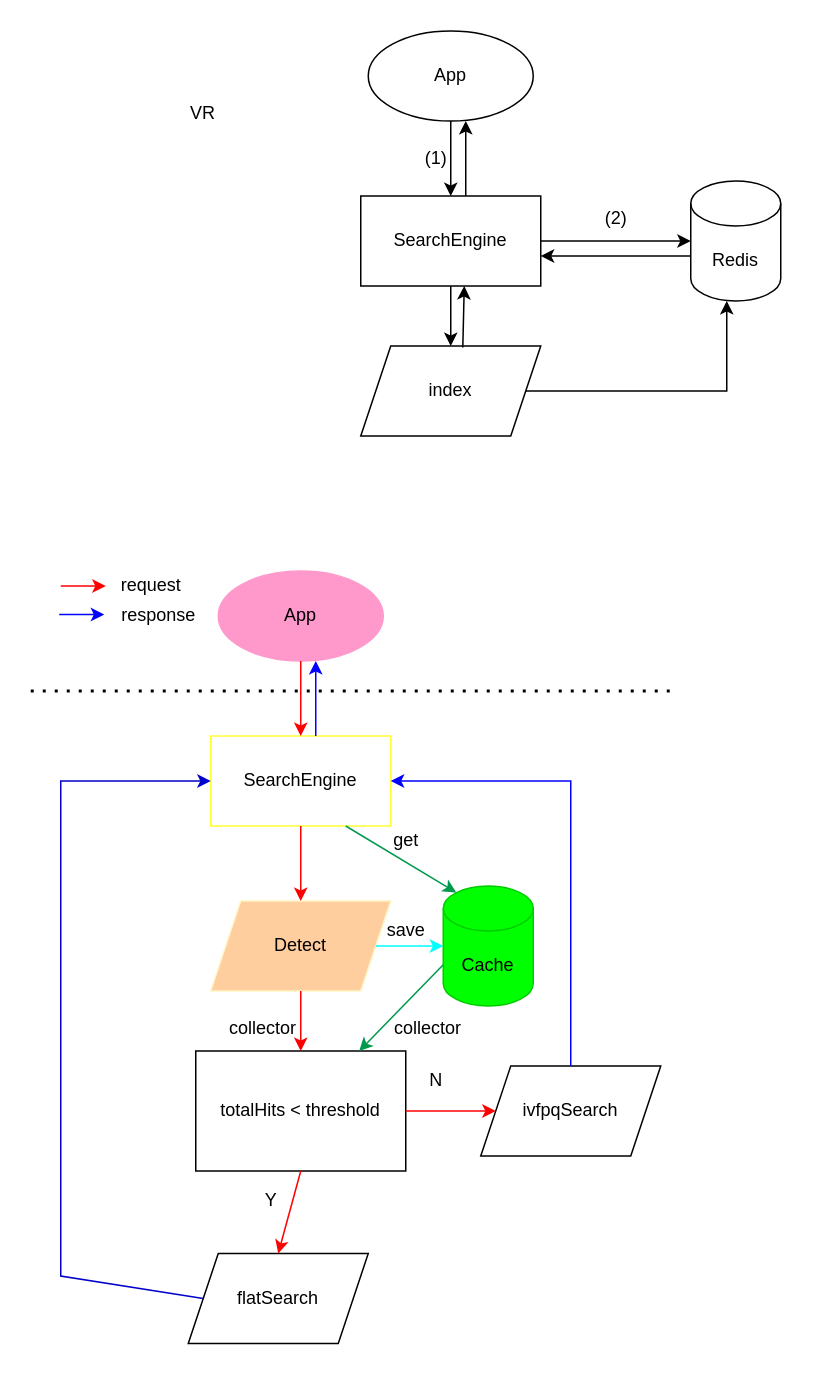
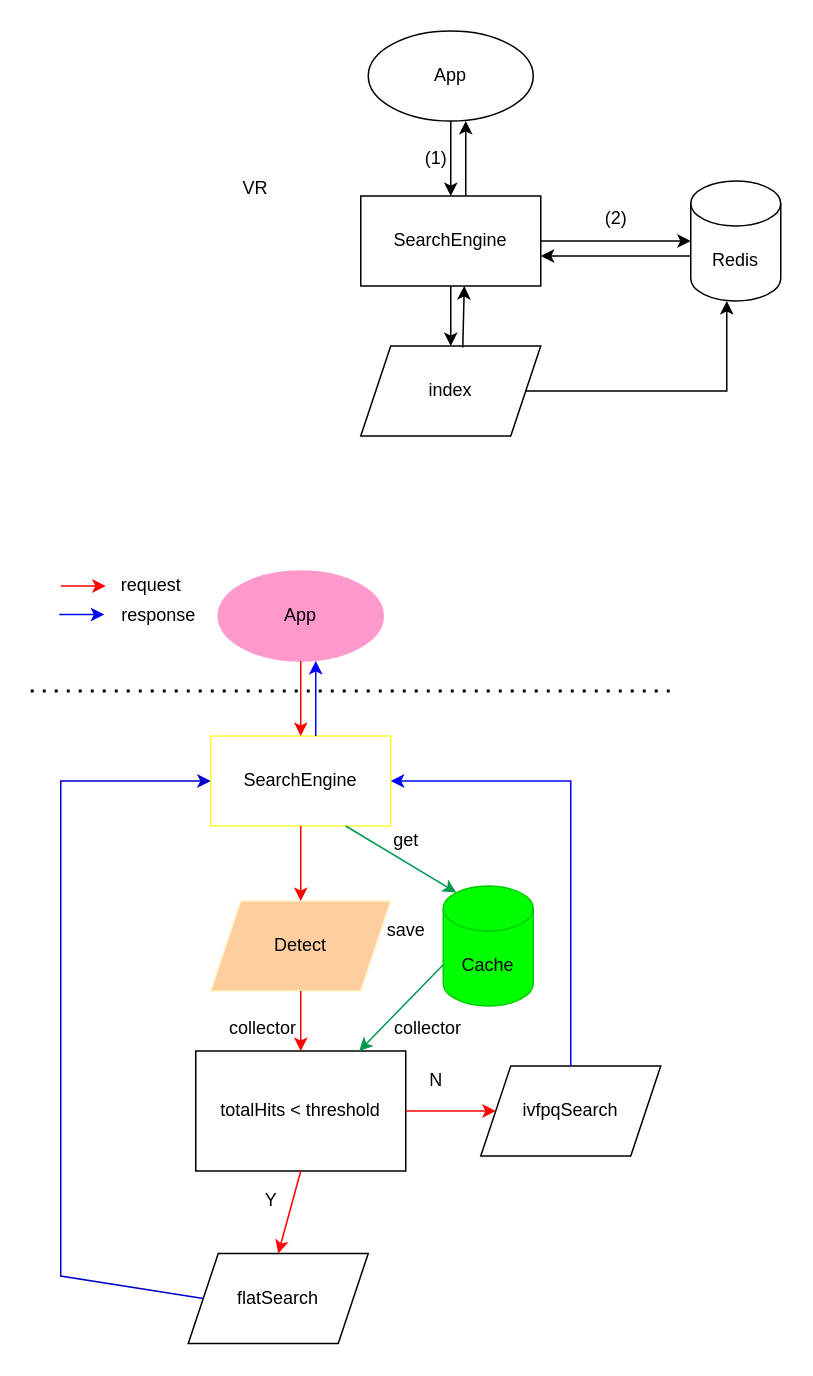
- <mxCell id="12" value="VR" style="text;html=1;strokeColor=none;fillColor=none;align=center;verticalAlign=middle;whiteSpace=wrap;rounded=0;" vertex="1" parent="1"><mxGeometry x="105" y="60" width="60" height="30" as="geometry" /></mxCell>
+ <mxCell id="12" value="VR" style="text;html=1;strokeColor=none;fillColor=none;align=center;verticalAlign=middle;whiteSpace=wrap;rounded=0;" vertex="1" parent="1"><mxGeometry x="140" y="110" width="60" height="30" as="geometry" /></mxCell>
- <mxCell id="38" value="" style="endArrow=classic;html=1;rounded=0;strokeColor=#00FFFF;exitX=1;exitY=0.5;exitDx=0;exitDy=0;entryX=0;entryY=0.5;entryDx=0;entryDy=0;entryPerimeter=0;" edge="1" parent="1" source="20" target="34"><mxGeometry width="50" height="50" relative="1" as="geometry"><mxPoint x="360" y="660" as="sourcePoint" /><mxPoint x="410" y="610" as="targetPoint" /></mxGeometry></mxCell>
